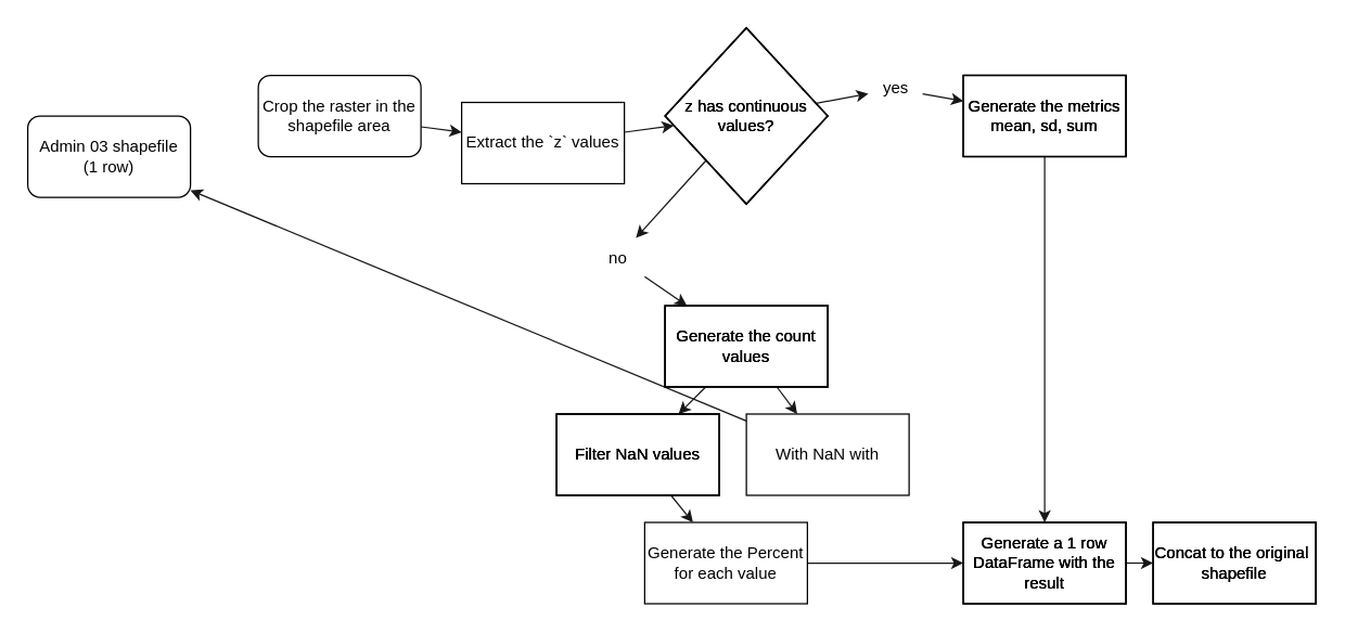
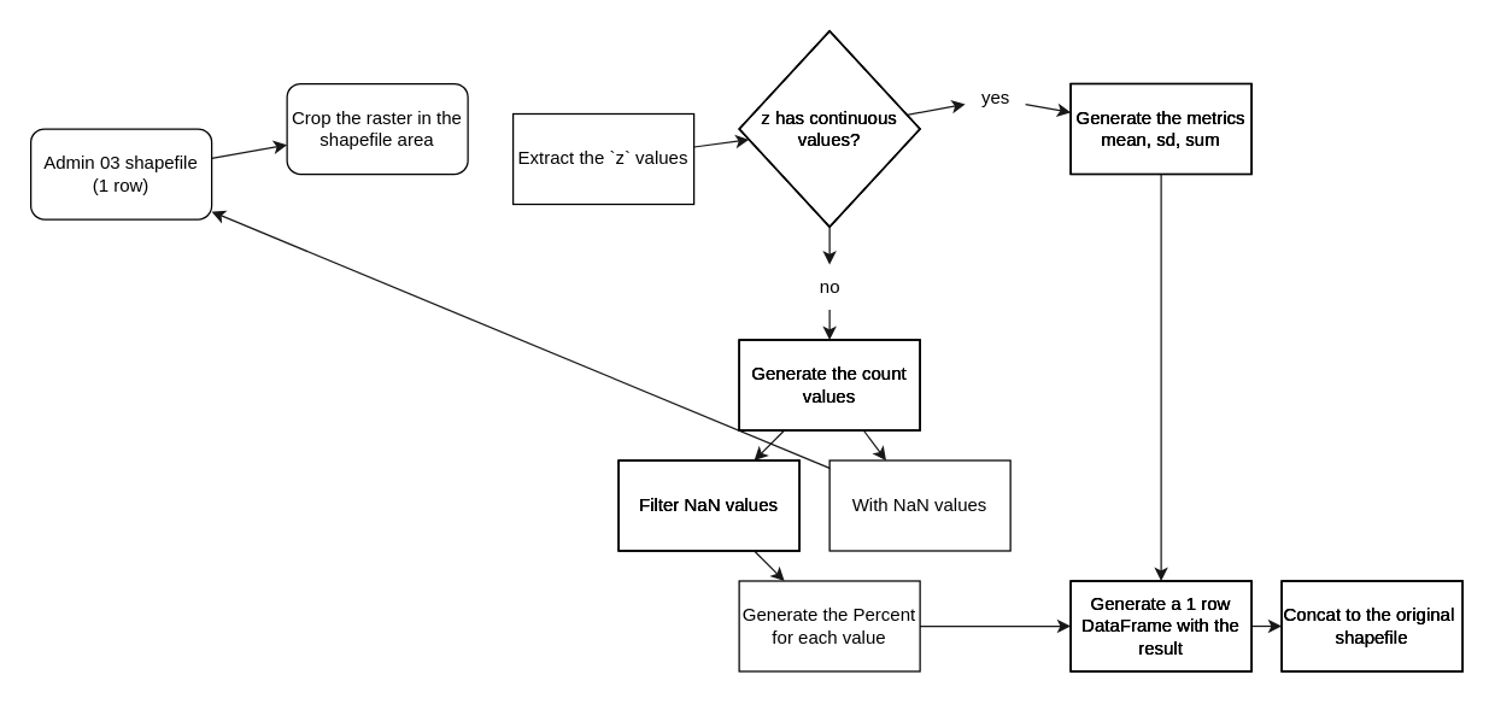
- <mxCell id="4" style="edgeStyle=none;html=1;strokeColor=#181616;fontColor=#FFFFFF;" parent="1" source="5" target="7" edge="1"><mxGeometry relative="1" as="geometry" /></mxCell>
+ <mxCell id="2" style="edgeStyle=none;html=1;strokeColor=#181616;fontColor=#FFFFFF;" parent="1" source="3" target="5" edge="1"><mxGeometry relative="1" as="geometry" /></mxCell>
- <mxCell id="22" value="&lt;font&gt;no&lt;/font&gt;" style="text;html=1;align=center;verticalAlign=middle;resizable=0;points=[];autosize=1;strokeColor=none;fillColor=none;fontColor=#000000;" parent="1" vertex="1"><mxGeometry x="435" y="175" width="40" height="30" as="geometry" /></mxCell>
+ <mxCell id="22" value="&lt;font&gt;no&lt;/font&gt;" style="text;html=1;align=center;verticalAlign=middle;resizable=0;points=[];autosize=1;strokeColor=none;fillColor=none;fontColor=#000000;" parent="1" vertex="1"><mxGeometry x="530" y="175" width="40" height="30" as="geometry" /></mxCell>
- <mxCell id="28" value="&lt;font&gt;With NaN with&lt;/font&gt;" style="whiteSpace=wrap;html=1;fontColor=#000000;fillColor=none;strokeColor=#000000;" parent="1" vertex="1"><mxGeometry x="550" y="305" width="120" height="60" as="geometry" /></mxCell>
+ <mxCell id="28" value="&lt;font&gt;With NaN values&lt;/font&gt;" style="whiteSpace=wrap;html=1;fontColor=#000000;fillColor=none;strokeColor=#000000;" parent="1" vertex="1"><mxGeometry x="550" y="305" width="120" height="60" as="geometry" /></mxCell>
- <mxCell id="24" value="Generate the Percent for each value" style="whiteSpace=wrap;html=1;fontColor=#000000;fillColor=none;strokeColor=#000000;" parent="1" vertex="1"><mxGeometry x="475" y="385" width="120" height="60" as="geometry" /></mxCell>
+ <mxCell id="24" value="Generate the Percent for each value" style="whiteSpace=wrap;html=1;fontColor=#000000;fillColor=none;strokeColor=#000000;" parent="1" vertex="1"><mxGeometry x="490" y="385" width="120" height="60" as="geometry" /></mxCell>
